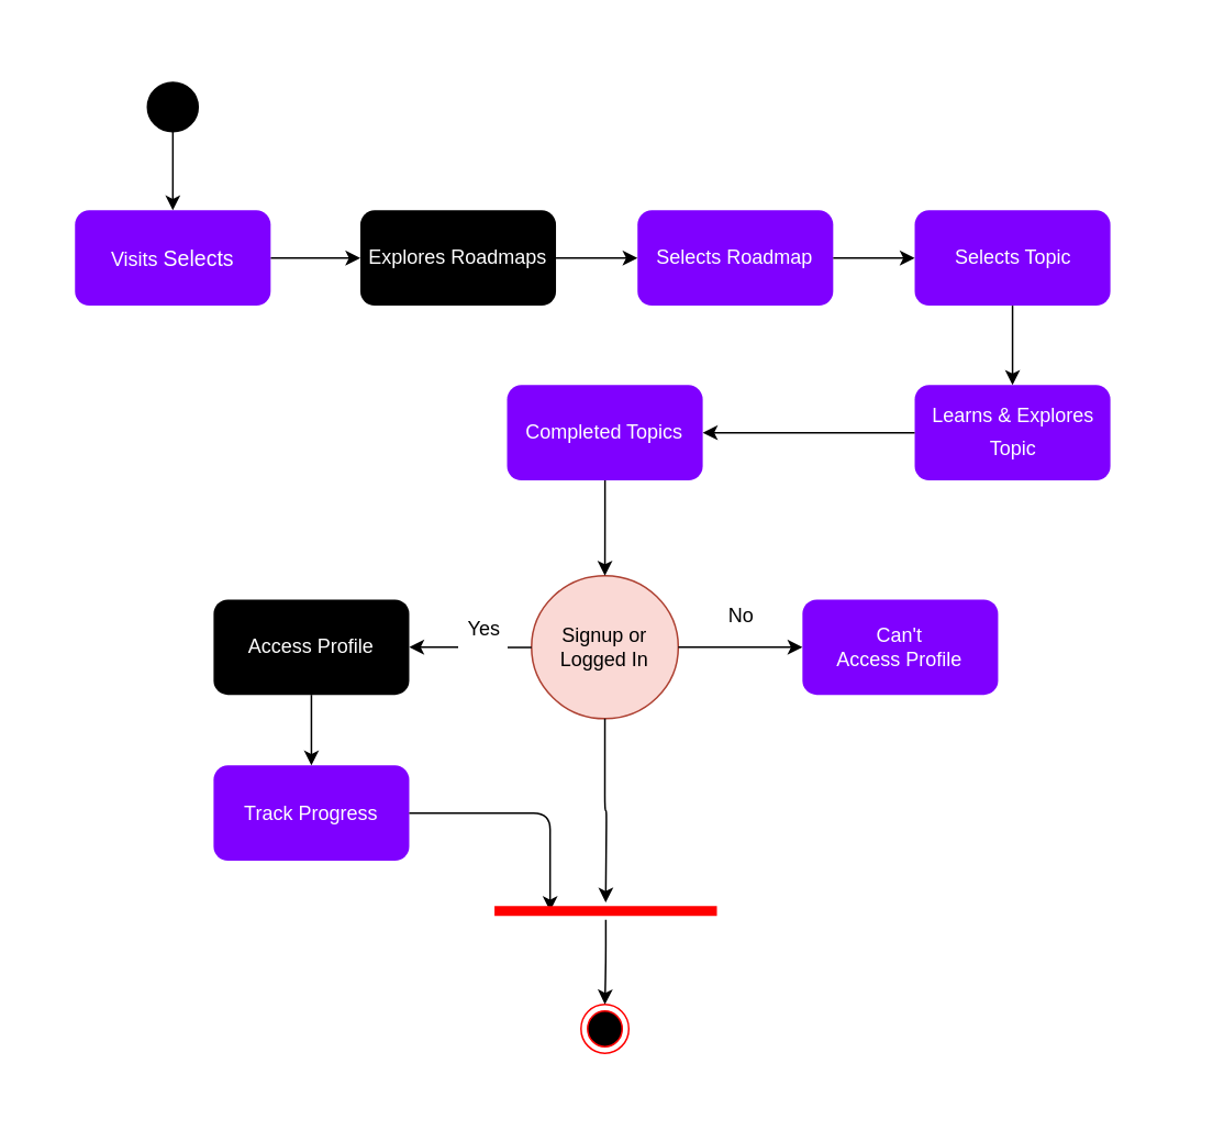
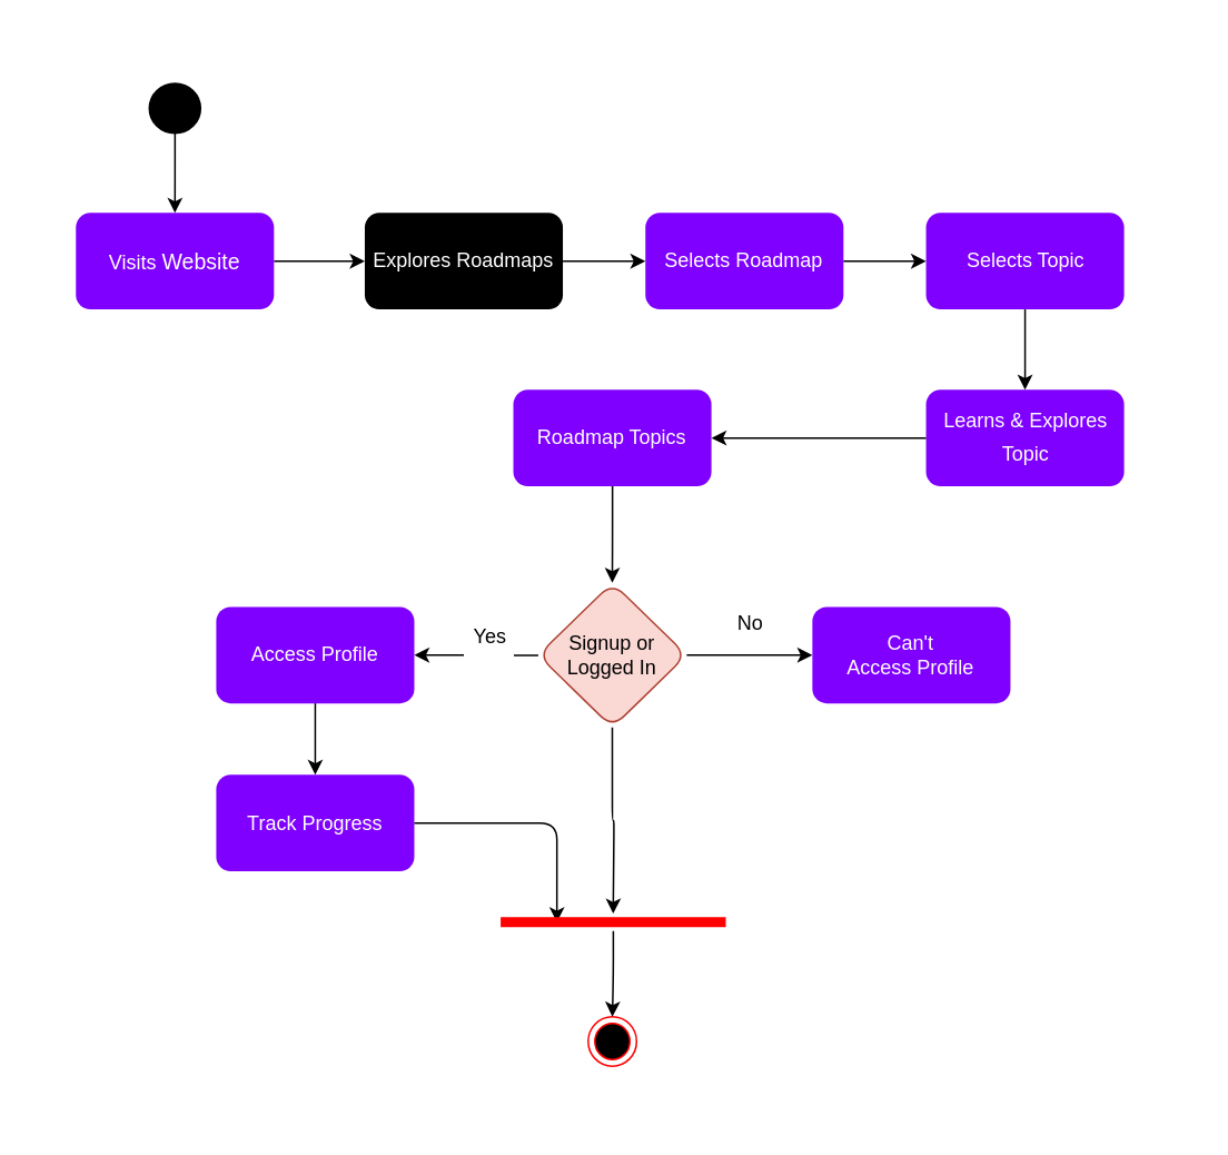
- <mxCell id="28" value="Visits&amp;nbsp;&lt;span style=&quot;font-size: 13px;&quot;&gt;Selects&lt;/span&gt;" style="whiteSpace=wrap;html=1;rounded=1;strokeColor=none;fillColor=#7f00ff;fontColor=#FFFFFF;" vertex="1" parent="2"><mxGeometry x="25" y="107.076" width="118.722" height="57.807" as="geometry" /></mxCell>
+ <mxCell id="28" value="Visits&amp;nbsp;&lt;span style=&quot;font-size: 13px;&quot;&gt;Website&lt;/span&gt;" style="whiteSpace=wrap;html=1;rounded=1;strokeColor=none;fillColor=#7f00ff;fontColor=#FFFFFF;" vertex="1" parent="2"><mxGeometry x="25" y="107.076" width="118.722" height="57.807" as="geometry" /></mxCell>
- <mxCell id="13" value="Completed Topics" style="whiteSpace=wrap;html=1;rounded=1;fillColor=#7f00ff;strokeColor=none;fontColor=#FFFFFF;" vertex="1" parent="2"><mxGeometry x="287.181" y="213.057" width="118.722" height="57.807" as="geometry" /></mxCell>
+ <mxCell id="13" value="Roadmap Topics" style="whiteSpace=wrap;html=1;rounded=1;fillColor=#7f00ff;strokeColor=none;fontColor=#FFFFFF;" vertex="1" parent="2"><mxGeometry x="287.181" y="213.057" width="118.722" height="57.807" as="geometry" /></mxCell>
- <mxCell id="18" value="Access Profile" style="whiteSpace=wrap;html=1;rounded=1;fillColor=#000000;strokeColor=none;fontColor=#FFFFFF;" vertex="1" parent="2"><mxGeometry x="109.098" y="343.123" width="118.722" height="57.807" as="geometry" /></mxCell>
+ <mxCell id="18" value="Access Profile" style="whiteSpace=wrap;html=1;rounded=1;fillColor=#7f00ff;strokeColor=none;fontColor=#FFFFFF;" vertex="1" parent="2"><mxGeometry x="109.098" y="343.123" width="118.722" height="57.807" as="geometry" /></mxCell>
- <mxCell id="15" value="Signup or Logged In" style="ellipse;whiteSpace=wrap;html=1;fillColor=#fad9d5;strokeColor=#ae4132;" vertex="1" parent="2"><mxGeometry x="302.022" y="328.671" width="89.042" height="86.711" as="geometry" /></mxCell>
+ <mxCell id="15" value="Signup or Logged In" style="rhombus;whiteSpace=wrap;html=1;rounded=1;fillColor=#fad9d5;strokeColor=#ae4132;" vertex="1" parent="2"><mxGeometry x="302.022" y="328.671" width="89.042" height="86.711" as="geometry" /></mxCell>
